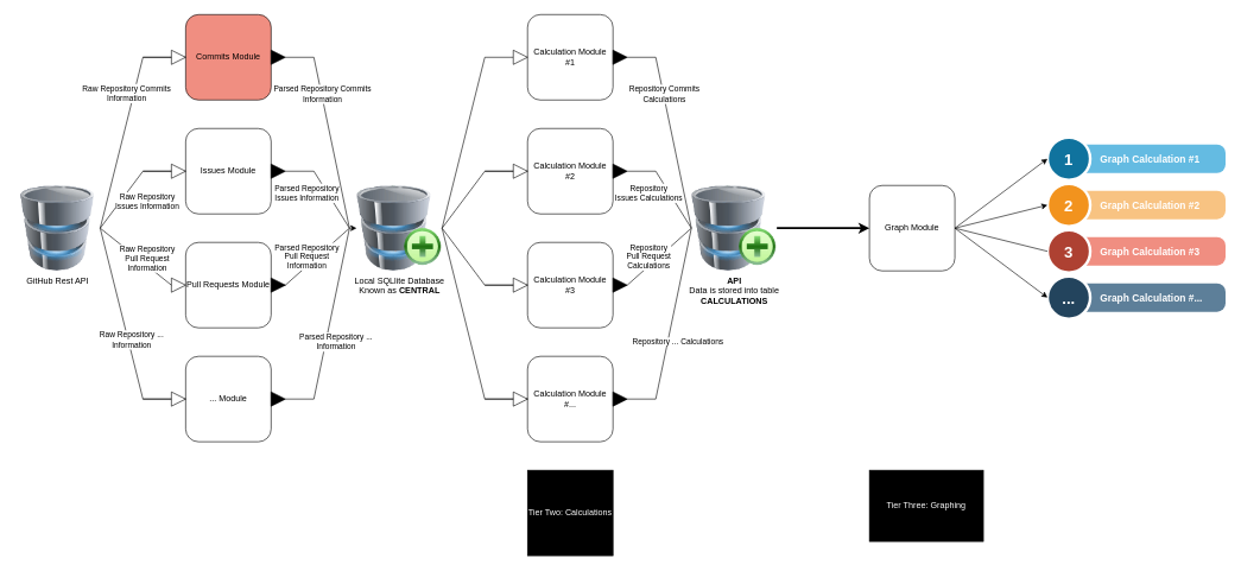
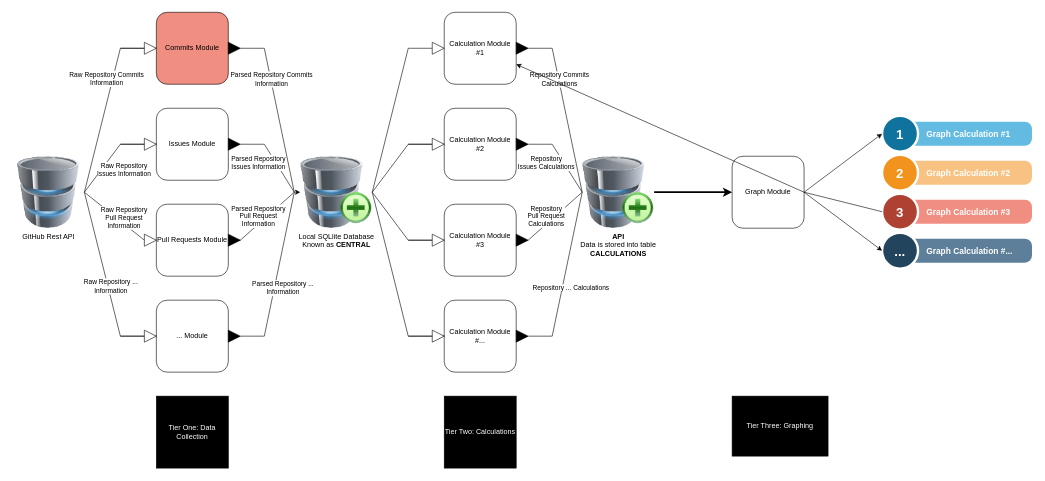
- <mxCell id="80" value="" style="endArrow=classic;html=1;strokeWidth=1;entryX=0;entryY=0.5;entryDx=0;entryDy=0;exitX=1;exitY=0.5;exitDx=0;exitDy=0;" edge="1" parent="1" source="70" target="74"><mxGeometry width="50" height="50" relative="1" as="geometry"><mxPoint x="1350" y="330" as="sourcePoint" /><mxPoint x="1480" y="232.5" as="targetPoint" /></mxGeometry></mxCell>
+ <mxCell id="80" value="" style="endArrow=classic;html=1;strokeWidth=1;exitX=1;exitY=0.5;exitDx=0;exitDy=0;" edge="1" parent="1" source="70" target="43"><mxGeometry width="50" height="50" relative="1" as="geometry"><mxPoint x="1350" y="330" as="sourcePoint" /><mxPoint x="1480" y="232.5" as="targetPoint" /></mxGeometry></mxCell>
+ <mxCell id="83" value="&lt;font color=&quot;#FFFFFF&quot;&gt;Tier One: Data Collection&lt;br&gt;&lt;/font&gt;" style="whiteSpace=wrap;html=1;fillColor=#000000;" vertex="1" parent="1"><mxGeometry x="260" y="660" width="120" height="120" as="geometry" /></mxCell>
